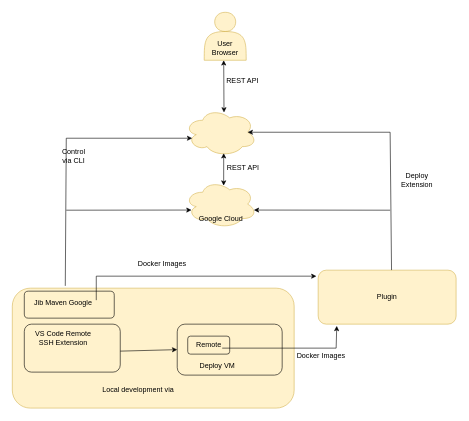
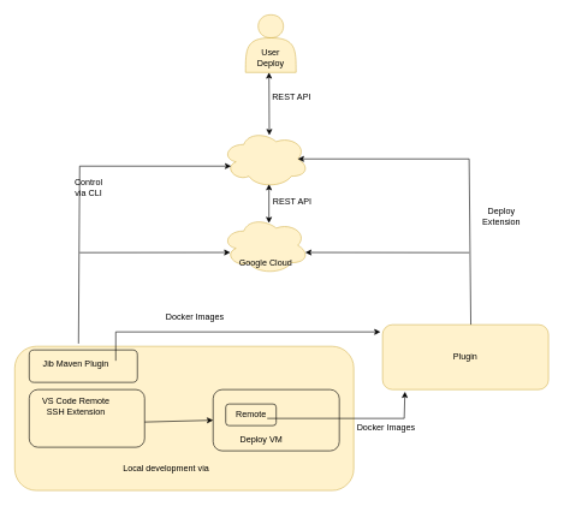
- <mxCell id="36" value="User Browser" style="text;html=1;strokeColor=none;fillColor=none;align=center;verticalAlign=middle;whiteSpace=wrap;rounded=0;" vertex="1" parent="1"><mxGeometry x="355" y="70" width="40" height="20" as="geometry" /></mxCell>
+ <mxCell id="36" value="User Deploy" style="text;html=1;strokeColor=none;fillColor=none;align=center;verticalAlign=middle;whiteSpace=wrap;rounded=0;" vertex="1" parent="1"><mxGeometry x="355" y="70" width="40" height="20" as="geometry" /></mxCell>
- <mxCell id="14" value="Jib Maven Google" style="text;html=1;strokeColor=none;fillColor=none;align=center;verticalAlign=middle;whiteSpace=wrap;rounded=0;" vertex="1" parent="1"><mxGeometry x="50" y="495" width="110" height="20" as="geometry" /></mxCell>
+ <mxCell id="14" value="Jib Maven Plugin" style="text;html=1;strokeColor=none;fillColor=none;align=center;verticalAlign=middle;whiteSpace=wrap;rounded=0;" vertex="1" parent="1"><mxGeometry x="50" y="495" width="110" height="20" as="geometry" /></mxCell>
